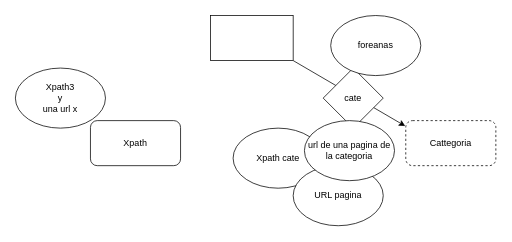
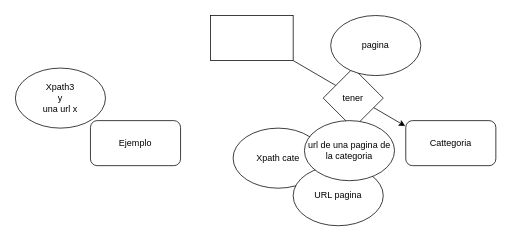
- <mxCell id="8" value="foreanas" style="ellipse;whiteSpace=wrap;html=1;" vertex="1" parent="1"><mxGeometry x="440" y="20" width="120" height="80" as="geometry" /></mxCell>
+ <mxCell id="8" value="pagina" style="ellipse;whiteSpace=wrap;html=1;" vertex="1" parent="1"><mxGeometry x="440" y="20" width="120" height="80" as="geometry" /></mxCell>
- <mxCell id="7" value="cate" style="rhombus;whiteSpace=wrap;html=1;" vertex="1" parent="1"><mxGeometry x="430" y="90" width="80" height="80" as="geometry" /></mxCell>
+ <mxCell id="7" value="tener" style="rhombus;whiteSpace=wrap;html=1;" vertex="1" parent="1"><mxGeometry x="430" y="90" width="80" height="80" as="geometry" /></mxCell>
- <mxCell id="2" value="Xpath" style="rounded=1;whiteSpace=wrap;html=1;" vertex="1" parent="1"><mxGeometry x="120" y="160" width="120" height="60" as="geometry" /></mxCell>
+ <mxCell id="2" value="Ejemplo" style="rounded=1;whiteSpace=wrap;html=1;" vertex="1" parent="1"><mxGeometry x="120" y="160" width="120" height="60" as="geometry" /></mxCell>
- <mxCell id="3" value="Cattegoria" style="rounded=1;whiteSpace=wrap;html=1;dashed=1;" vertex="1" parent="1"><mxGeometry x="540" y="160" width="120" height="60" as="geometry" /></mxCell>
+ <mxCell id="3" value="Cattegoria" style="rounded=1;whiteSpace=wrap;html=1;" vertex="1" parent="1"><mxGeometry x="540" y="160" width="120" height="60" as="geometry" /></mxCell>
